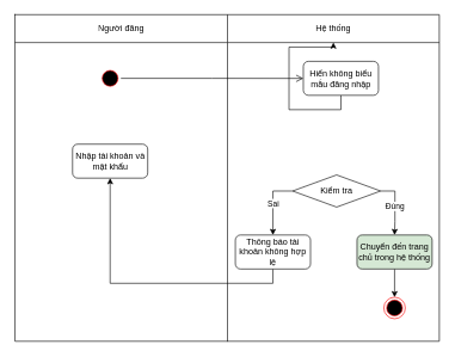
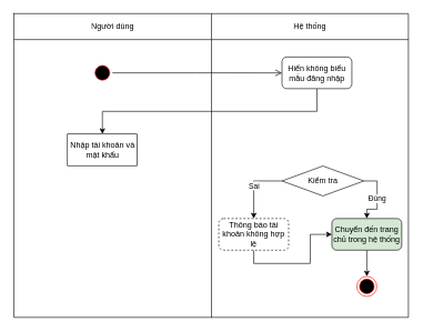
- <mxCell id="4" value="Người đăng" style="shape=partialRectangle;html=1;whiteSpace=wrap;connectable=0;overflow=hidden;fillColor=none;top=0;left=0;bottom=0;right=0;pointerEvents=1;" parent="3" vertex="1"><mxGeometry width="297" height="39" as="geometry"><mxRectangle width="297" height="39" as="alternateBounds" /></mxGeometry></mxCell>
+ <mxCell id="4" value="Người dùng" style="shape=partialRectangle;html=1;whiteSpace=wrap;connectable=0;overflow=hidden;fillColor=none;top=0;left=0;bottom=0;right=0;pointerEvents=1;" parent="3" vertex="1"><mxGeometry width="297" height="39" as="geometry"><mxRectangle width="297" height="39" as="alternateBounds" /></mxGeometry></mxCell>
- <mxCell id="11" style="edgeStyle=orthogonalEdgeStyle;rounded=0;orthogonalLoop=1;jettySize=auto;html=1;exitX=0.5;exitY=1;exitDx=0;exitDy=0;" parent="1" source="12" target="5" edge="1"><mxGeometry relative="1" as="geometry" /></mxCell>
+ <mxCell id="11" style="edgeStyle=orthogonalEdgeStyle;rounded=0;orthogonalLoop=1;jettySize=auto;html=1;exitX=0.5;exitY=1;exitDx=0;exitDy=0;entryX=0.5;entryY=0;entryDx=0;entryDy=0;" parent="1" source="12" target="13" edge="1"><mxGeometry relative="1" as="geometry" /></mxCell>
- <mxCell id="13" value="Nhập tài khoản và mật khẩu" style="rounded=1;whiteSpace=wrap;html=1;" parent="1" vertex="1"><mxGeometry x="100.5" y="201" width="105" height="47.5" as="geometry" /></mxCell>
+ <mxCell id="13" value="Nhập tài khoản và mật khẩu" style="whiteSpace=wrap;html=1;rounded=0;" parent="1" vertex="1"><mxGeometry x="100.5" y="201" width="105" height="47.5" as="geometry" /></mxCell>
- <mxCell id="17" style="edgeStyle=orthogonalEdgeStyle;rounded=0;orthogonalLoop=1;jettySize=auto;html=1;exitX=0.5;exitY=1;exitDx=0;exitDy=0;entryX=0.5;entryY=1;entryDx=0;entryDy=0;strokeColor=#000000;" parent="1" source="18" target="13" edge="1"><mxGeometry relative="1" as="geometry" /></mxCell>
+ <mxCell id="17" style="edgeStyle=orthogonalEdgeStyle;rounded=0;orthogonalLoop=1;jettySize=auto;html=1;exitX=0.5;exitY=1;exitDx=0;exitDy=0;strokeColor=#000000;" parent="1" source="18" target="20" edge="1"><mxGeometry relative="1" as="geometry" /></mxCell>
- <mxCell id="16" value="Kiểm tra" style="rhombus;whiteSpace=wrap;html=1;" parent="1" vertex="1"><mxGeometry x="408" y="244" width="123" height="45" as="geometry" /></mxCell>
+ <mxCell id="16" value="Kiểm tra" style="rhombus;whiteSpace=wrap;html=1;" parent="1" vertex="1"><mxGeometry x="423" y="249" width="123" height="45" as="geometry" /></mxCell>
- <mxCell id="18" value="Thông báo tài khoản không hợp lệ" style="rounded=1;whiteSpace=wrap;html=1;" parent="1" vertex="1"><mxGeometry x="328" y="328" width="105" height="47.5" as="geometry" /></mxCell>
+ <mxCell id="18" value="Thông báo tài khoản không hợp lệ" style="rounded=1;whiteSpace=wrap;html=1;dashed=1;" parent="1" vertex="1"><mxGeometry x="328" y="328" width="105" height="47.5" as="geometry" /></mxCell>
